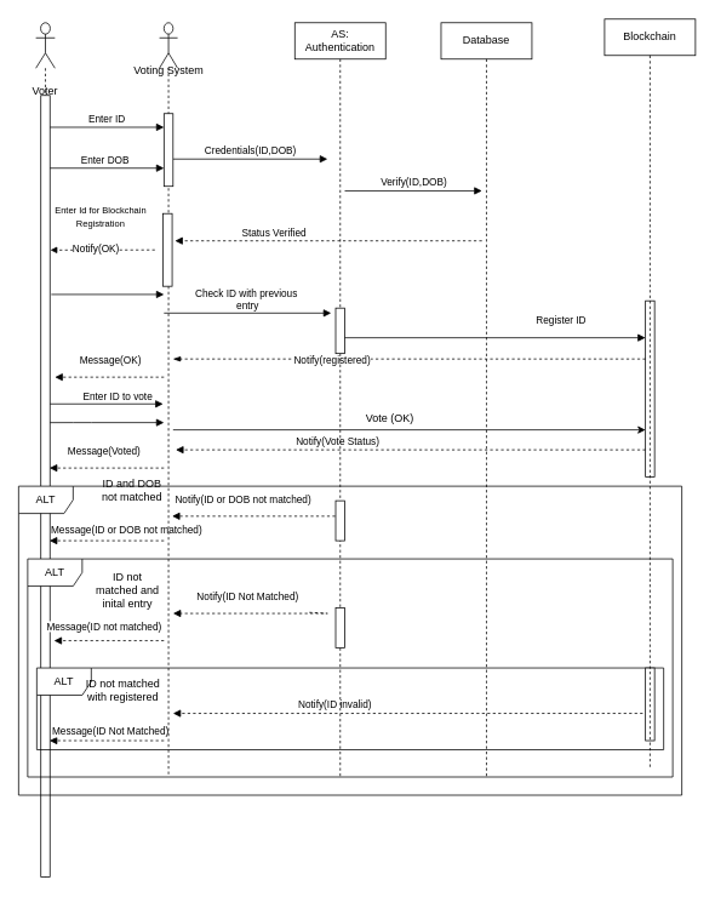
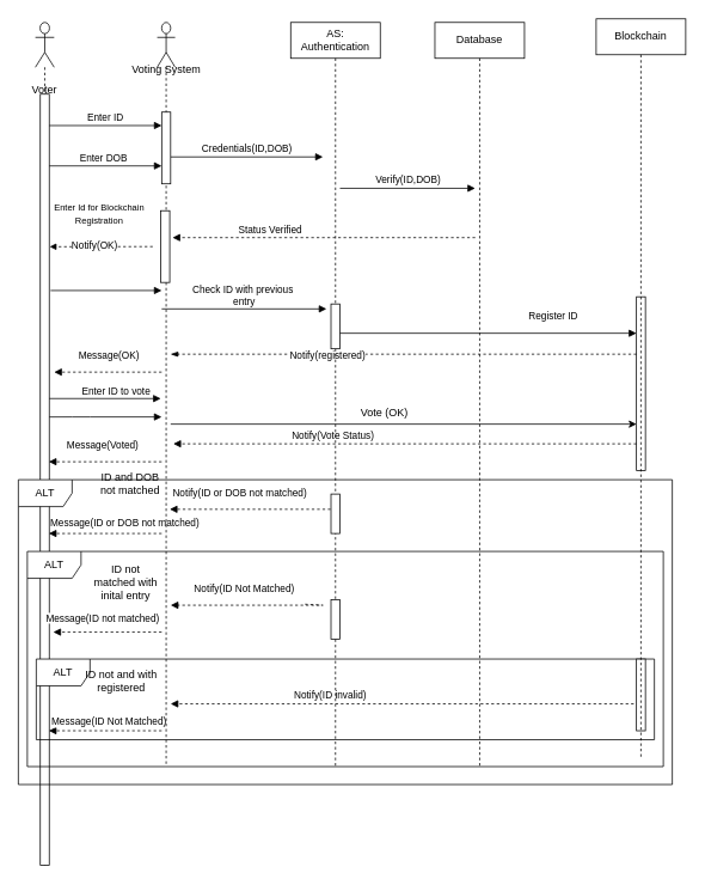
- <mxCell id="57" value="ID not matched and inital entry" style="text;html=1;align=center;verticalAlign=middle;whiteSpace=wrap;rounded=0;" parent="1" vertex="1"><mxGeometry x="100" y="634" width="80" height="30" as="geometry" /></mxCell>
+ <mxCell id="57" value="ID not matched with inital entry" style="text;html=1;align=center;verticalAlign=middle;whiteSpace=wrap;rounded=0;" parent="1" vertex="1"><mxGeometry x="100" y="634" width="80" height="30" as="geometry" /></mxCell>
- <mxCell id="58" value="ID not matched with registered" style="text;html=1;align=center;verticalAlign=middle;whiteSpace=wrap;rounded=0;" parent="1" vertex="1"><mxGeometry x="90" y="744" width="90" height="30" as="geometry" /></mxCell>
+ <mxCell id="58" value="ID not and with registered" style="text;html=1;align=center;verticalAlign=middle;whiteSpace=wrap;rounded=0;" parent="1" vertex="1"><mxGeometry x="90" y="744" width="90" height="30" as="geometry" /></mxCell>
